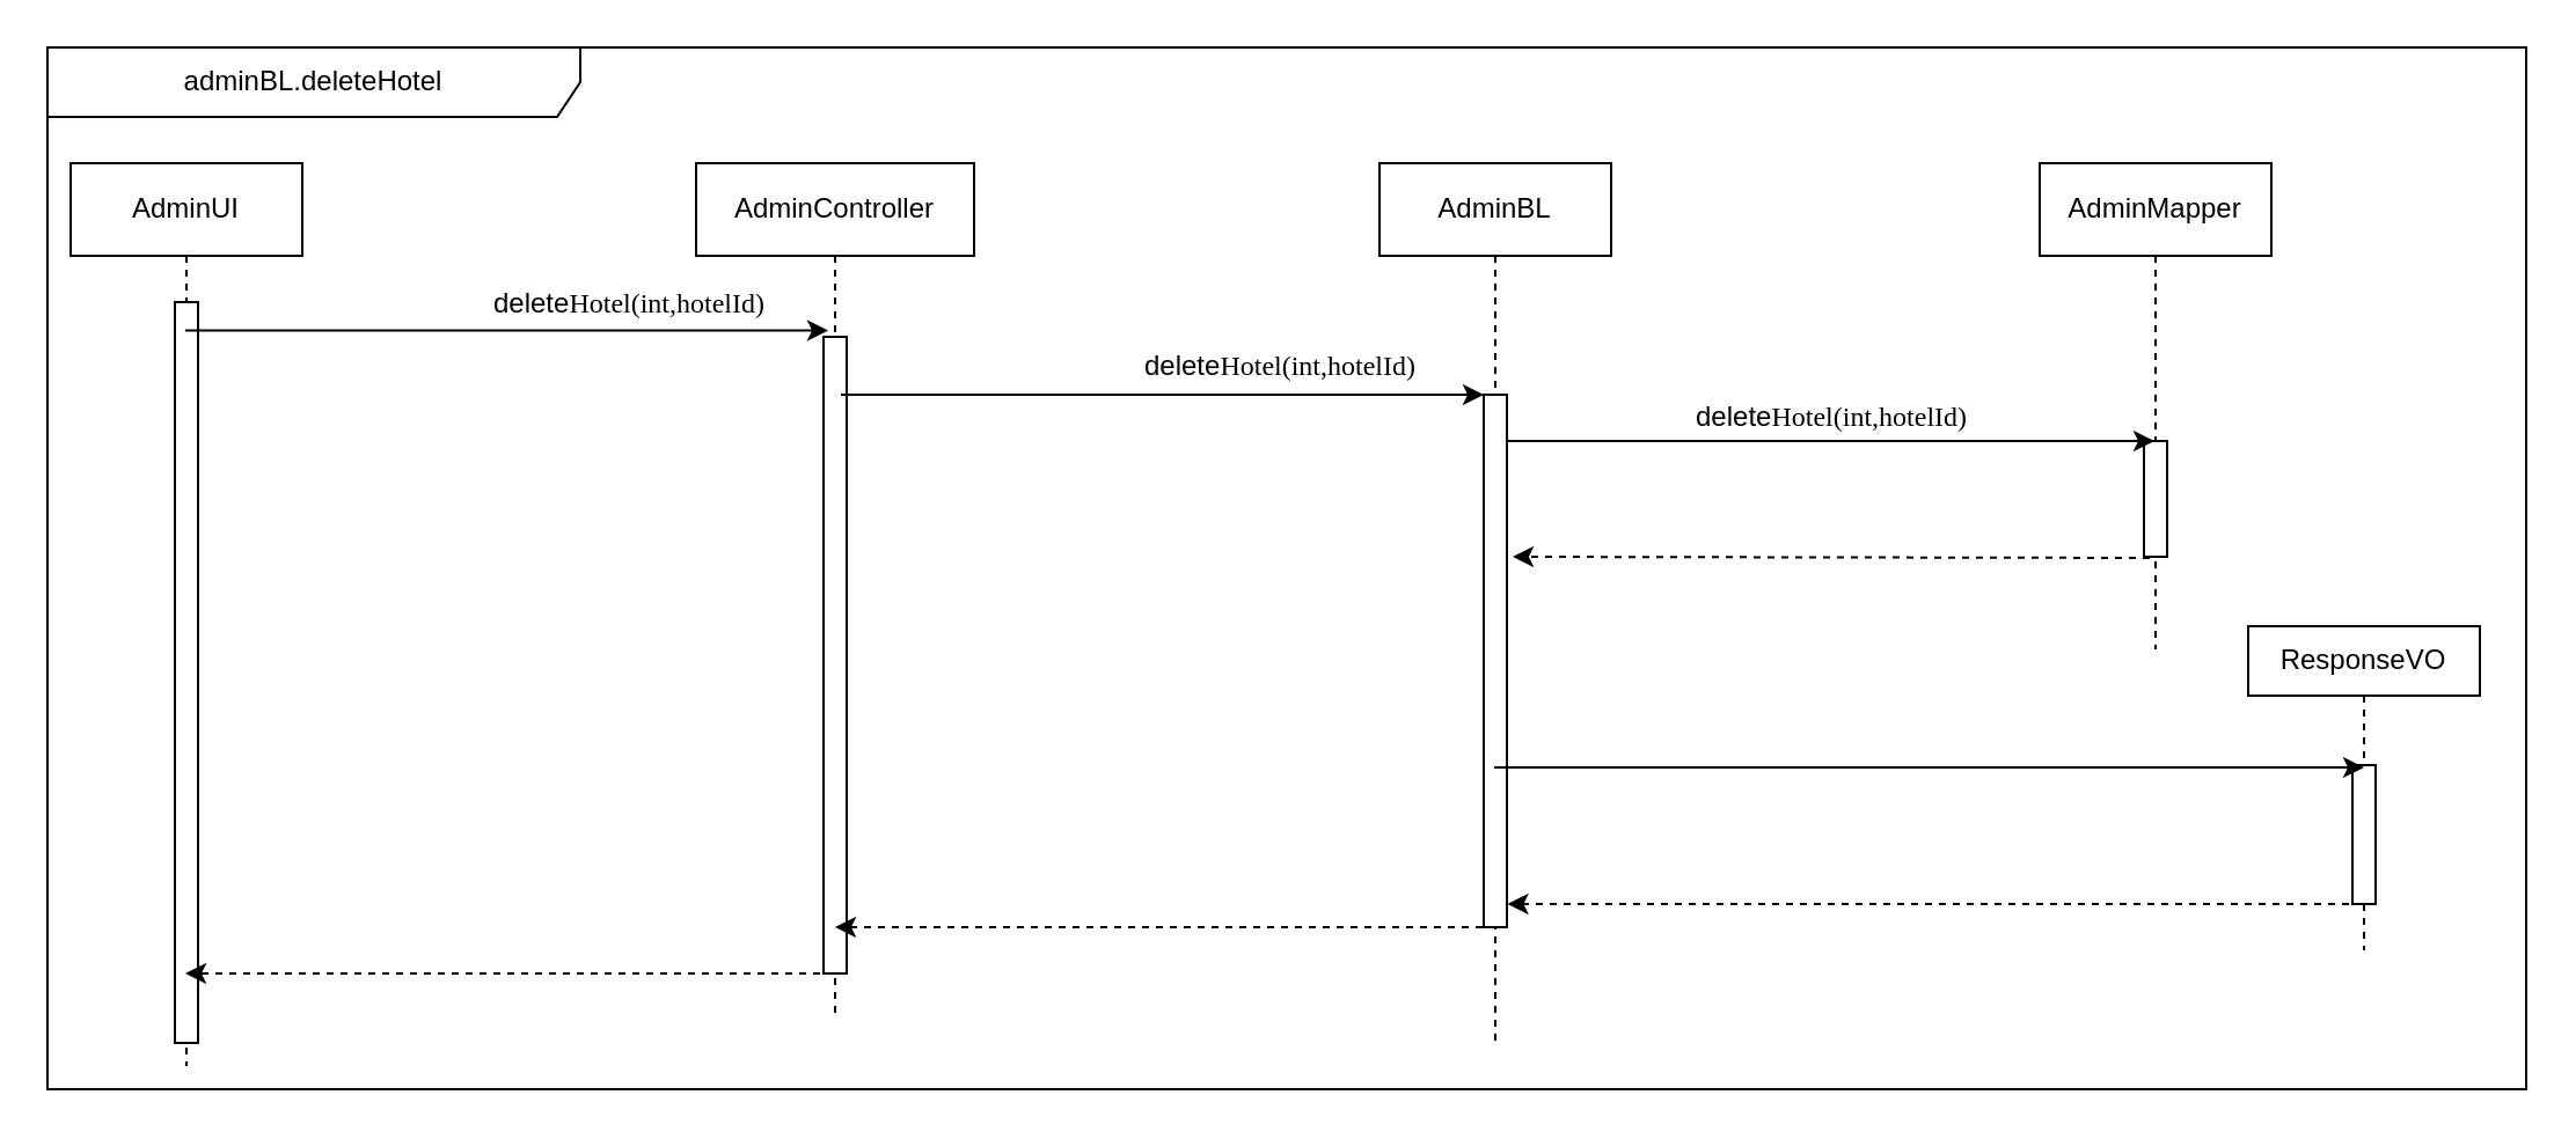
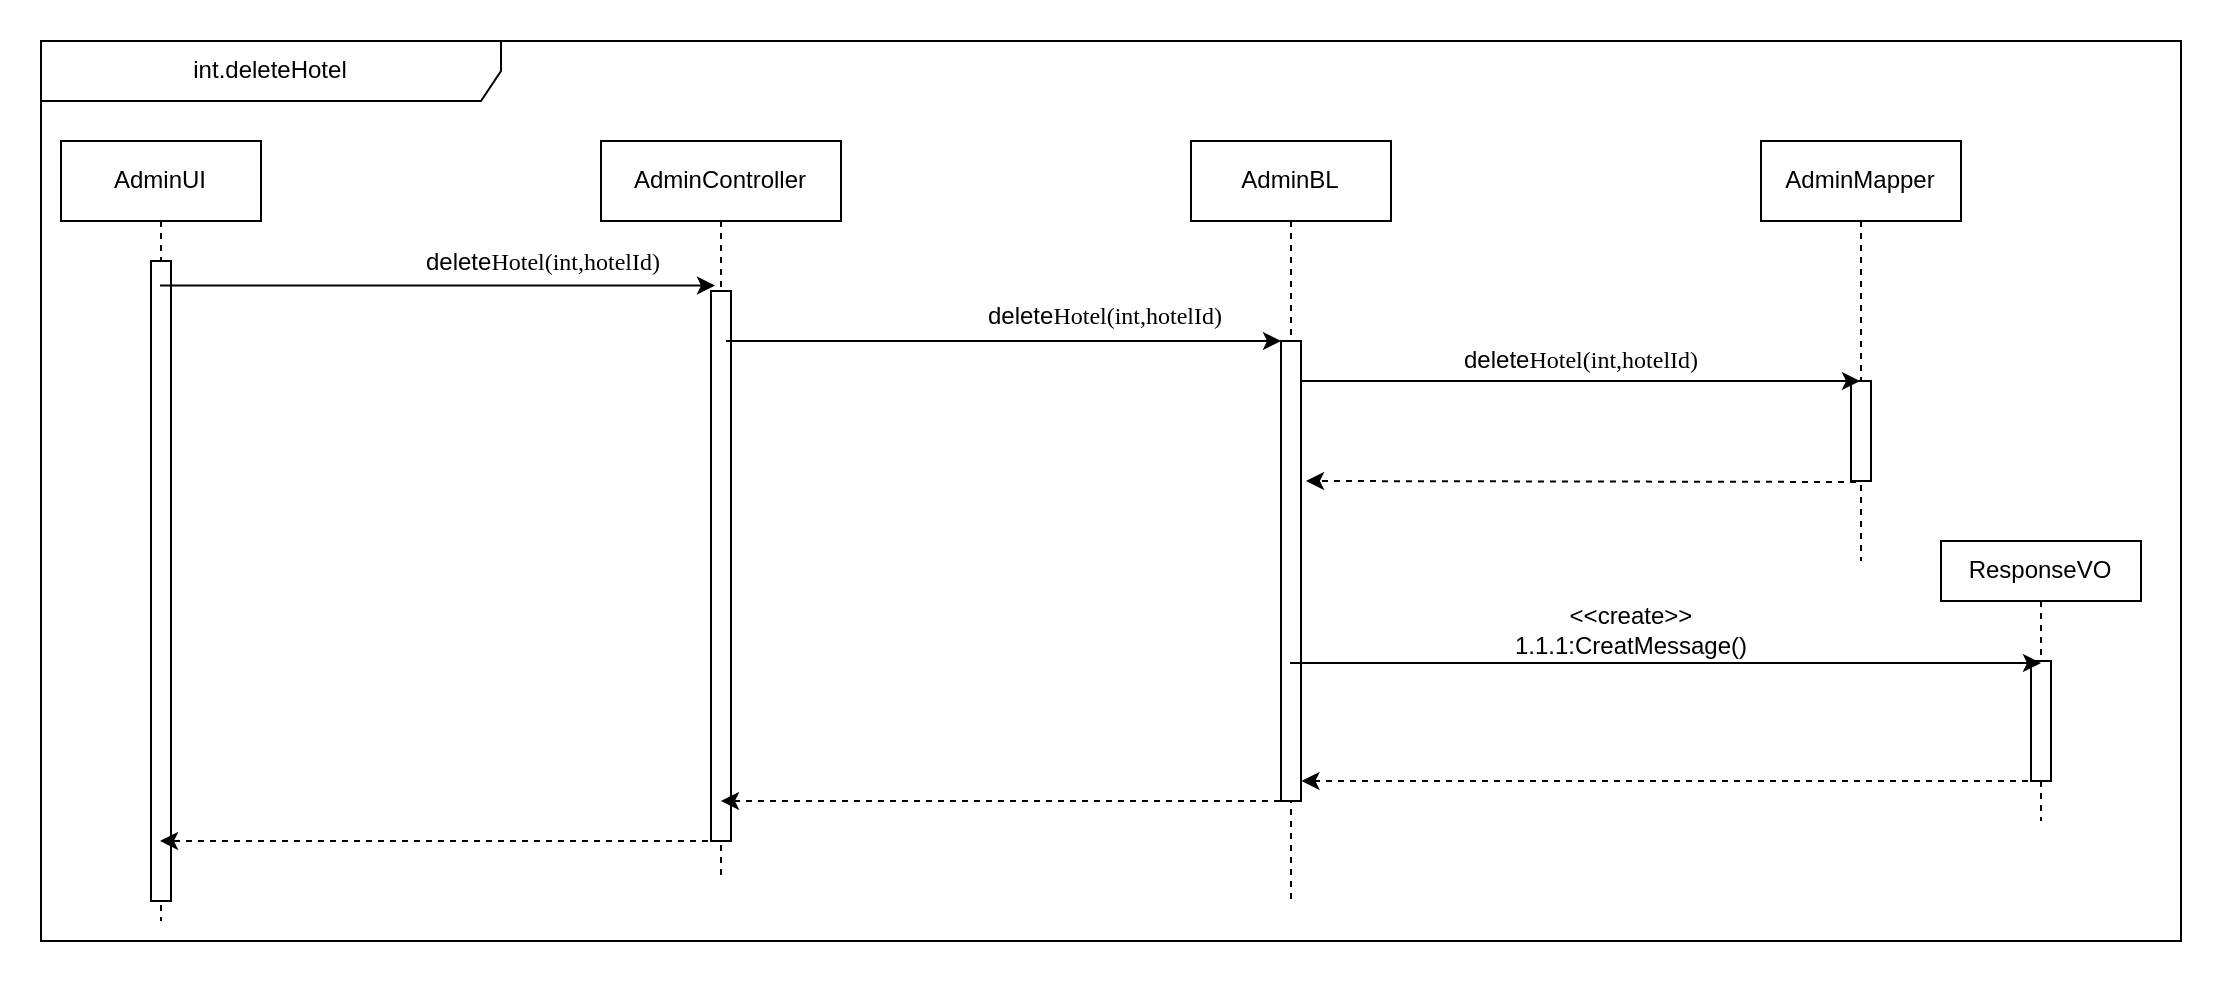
- <mxCell id="2" value="adminBL.deleteHotel" style="shape=umlFrame;whiteSpace=wrap;html=1;labelBackgroundColor=none;width=230;height=30;" parent="1" vertex="1"><mxGeometry x="20" y="20" width="1070" height="450" as="geometry" /></mxCell>
+ <mxCell id="2" value="int.deleteHotel" style="shape=umlFrame;whiteSpace=wrap;html=1;labelBackgroundColor=none;width=230;height=30;" parent="1" vertex="1"><mxGeometry x="20" y="20" width="1070" height="450" as="geometry" /></mxCell>
+ <mxCell id="23" value="&amp;lt;&amp;lt;create&amp;gt;&amp;gt;&lt;br&gt;1.1.1:CreatMessage()" style="text;html=1;align=center;verticalAlign=middle;resizable=0;points=[];autosize=1;" parent="1" vertex="1"><mxGeometry x="750" y="300" width="130" height="30" as="geometry" /></mxCell>
